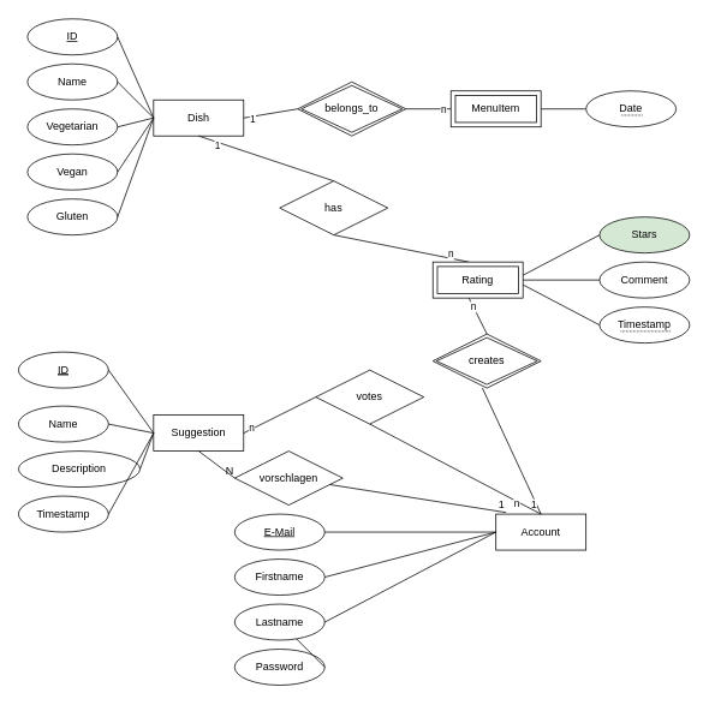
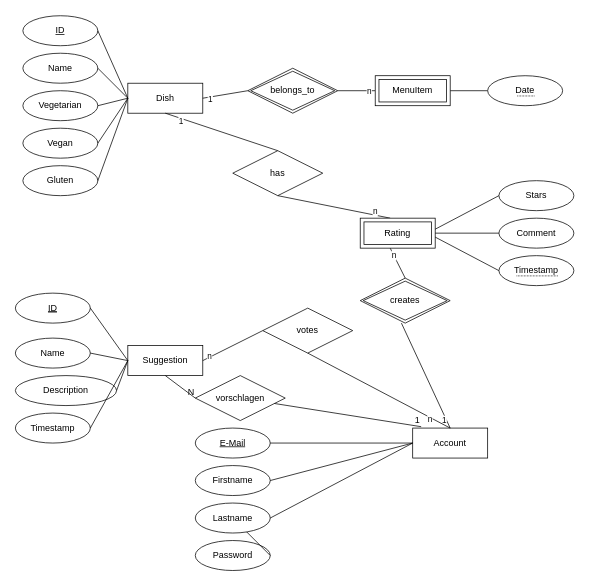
- <mxCell id="31" value="Stars" style="ellipse;whiteSpace=wrap;html=1;align=center;fillColor=#d5e8d4;" parent="1" vertex="1"><mxGeometry x="665" y="240" width="100" height="40" as="geometry" /></mxCell>
+ <mxCell id="31" value="Stars" style="ellipse;whiteSpace=wrap;html=1;align=center;" parent="1" vertex="1"><mxGeometry x="665" y="240" width="100" height="40" as="geometry" /></mxCell>
